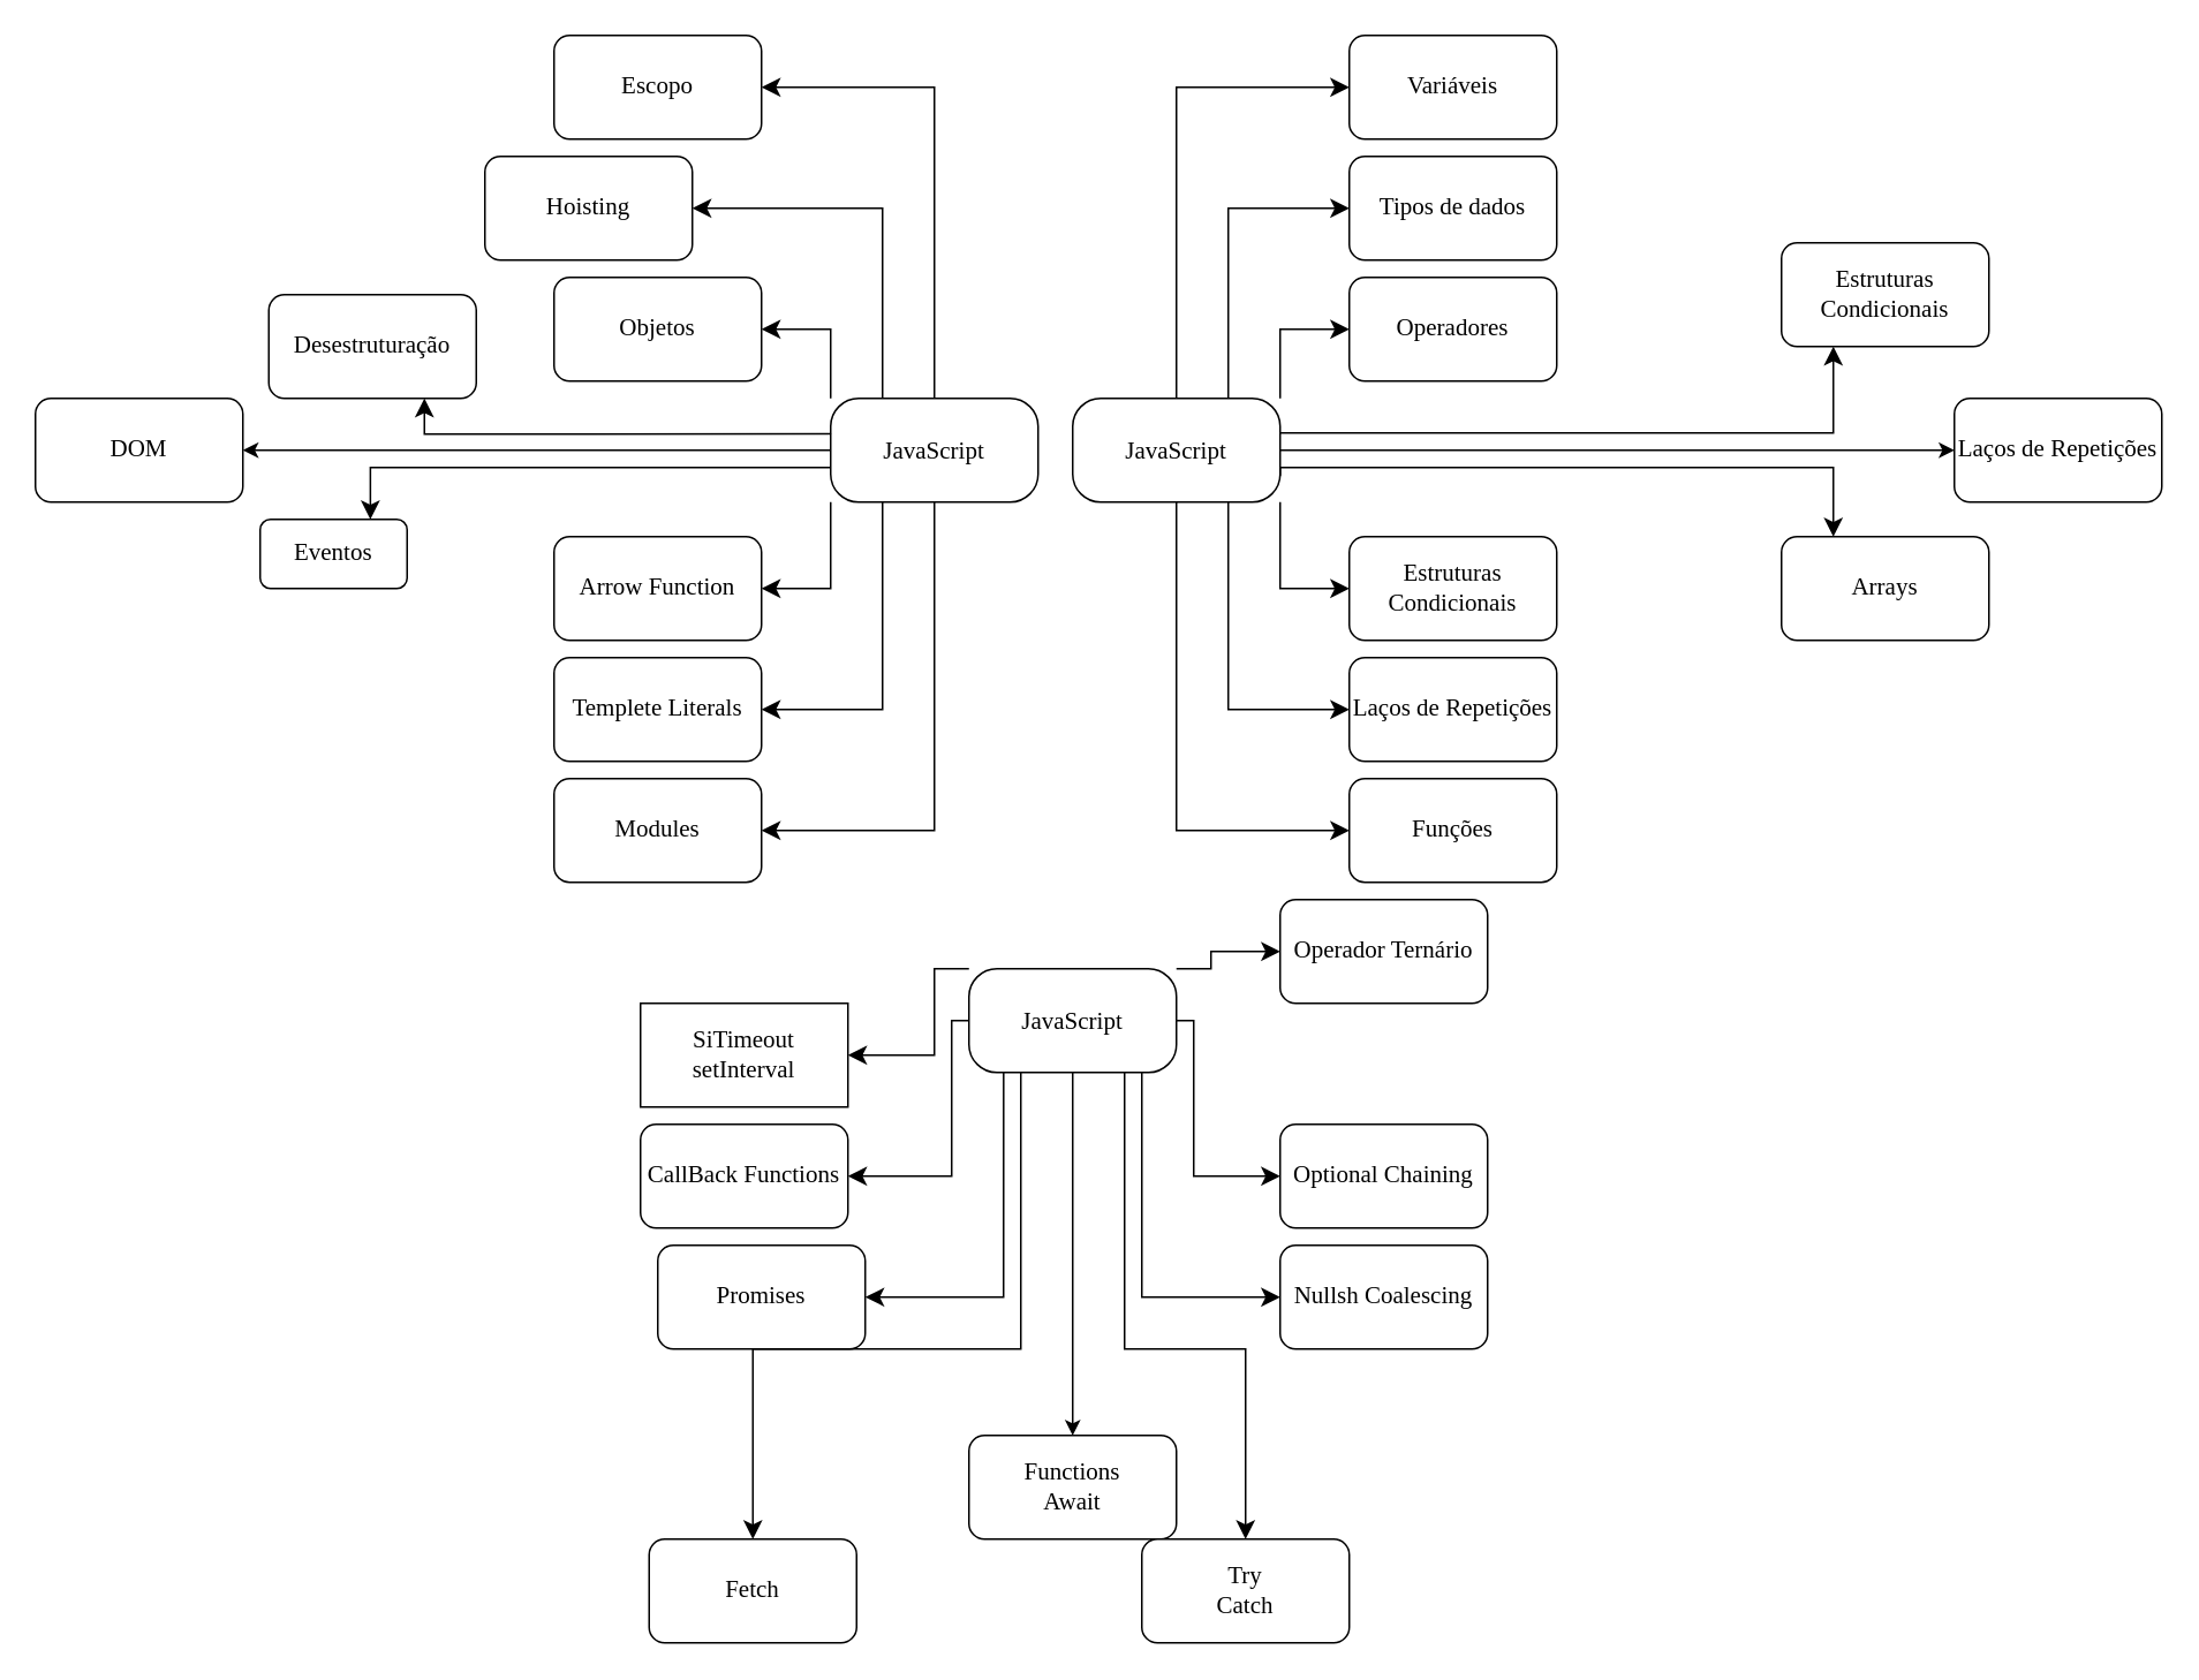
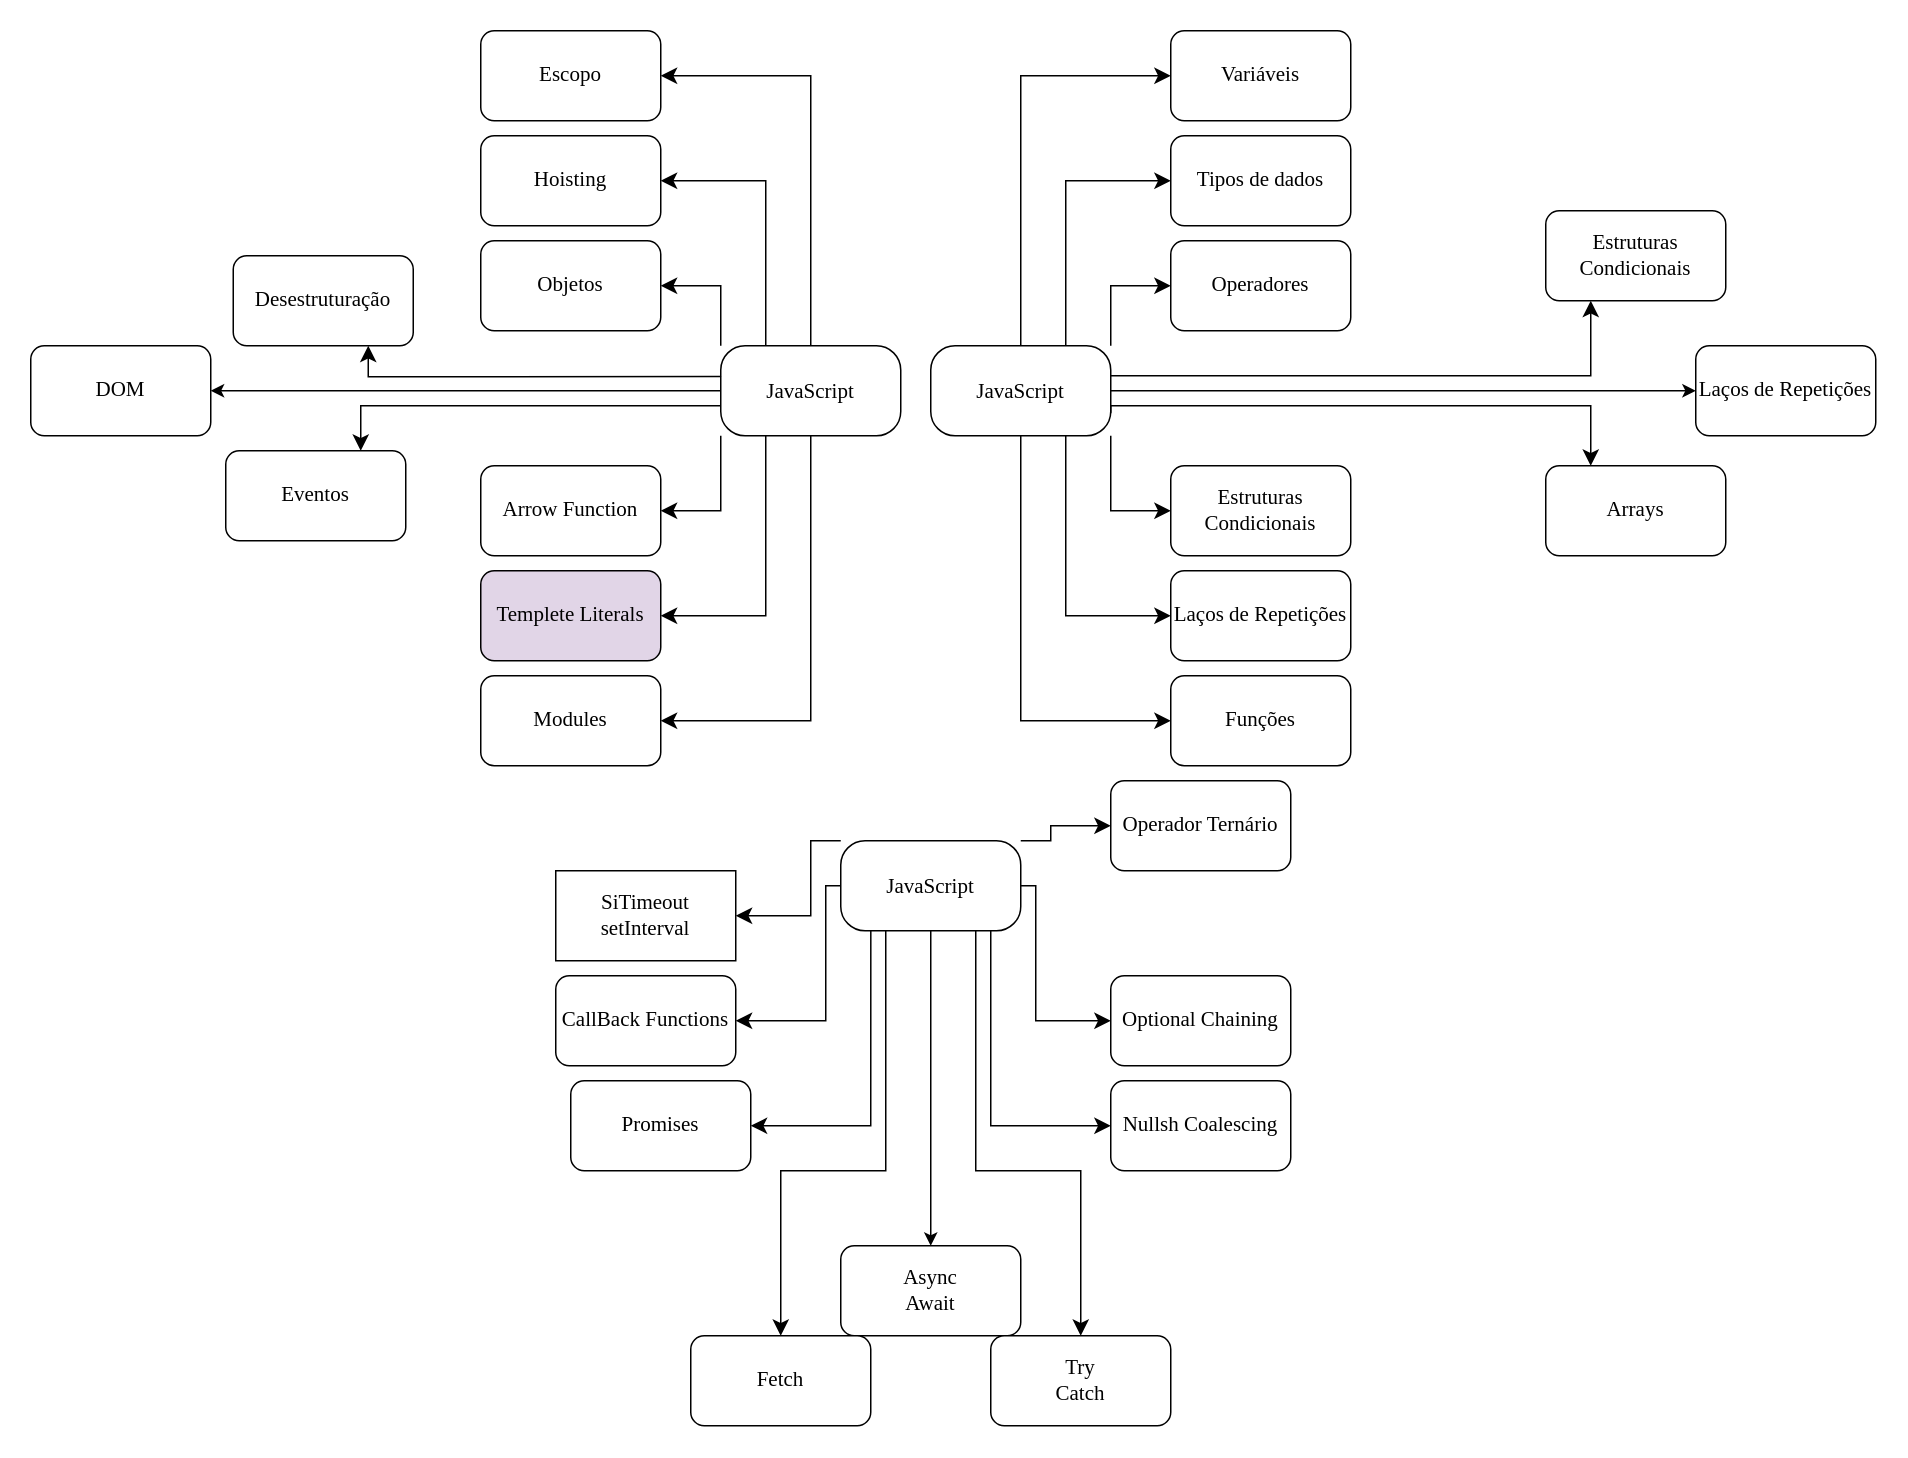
- <mxCell id="24" value="Hoisting" style="rounded=1;whiteSpace=wrap;html=1;fontFamily=Verdana;fontSize=14;" vertex="1" parent="1"><mxGeometry x="280" y="90" width="120" height="60" as="geometry" /></mxCell>
+ <mxCell id="24" value="Hoisting" style="rounded=1;whiteSpace=wrap;html=1;fontFamily=Verdana;fontSize=14;" vertex="1" parent="1"><mxGeometry x="320" y="90" width="120" height="60" as="geometry" /></mxCell>
- <mxCell id="28" value="Eventos" style="rounded=1;whiteSpace=wrap;html=1;fontFamily=Verdana;fontSize=14;" vertex="1" parent="1"><mxGeometry x="150" y="300" width="85" height="40" as="geometry" /></mxCell>
+ <mxCell id="28" value="Eventos" style="rounded=1;whiteSpace=wrap;html=1;fontFamily=Verdana;fontSize=14;" vertex="1" parent="1"><mxGeometry x="150" y="300" width="120" height="60" as="geometry" /></mxCell>
- <mxCell id="30" value="Templete Literals" style="rounded=1;whiteSpace=wrap;html=1;fontFamily=Verdana;fontSize=14;" vertex="1" parent="1"><mxGeometry x="320" y="380" width="120" height="60" as="geometry" /></mxCell>
+ <mxCell id="30" value="Templete Literals" style="rounded=1;whiteSpace=wrap;html=1;fontFamily=Verdana;fontSize=14;fillColor=#e1d5e7;" vertex="1" parent="1"><mxGeometry x="320" y="380" width="120" height="60" as="geometry" /></mxCell>
- <mxCell id="48" value="Functions&lt;br&gt;Await" style="rounded=1;whiteSpace=wrap;html=1;fontFamily=Verdana;fontSize=14;" vertex="1" parent="1"><mxGeometry x="560" y="830" width="120" height="60" as="geometry" /></mxCell>
+ <mxCell id="48" value="Async&lt;br&gt;Await" style="rounded=1;whiteSpace=wrap;html=1;fontFamily=Verdana;fontSize=14;" vertex="1" parent="1"><mxGeometry x="560" y="830" width="120" height="60" as="geometry" /></mxCell>
- <mxCell id="50" value="Fetch" style="rounded=1;whiteSpace=wrap;html=1;fontFamily=Verdana;fontSize=14;" vertex="1" parent="1"><mxGeometry x="375" y="890" width="120" height="60" as="geometry" /></mxCell>
+ <mxCell id="50" value="Fetch" style="rounded=1;whiteSpace=wrap;html=1;fontFamily=Verdana;fontSize=14;" vertex="1" parent="1"><mxGeometry x="460" y="890" width="120" height="60" as="geometry" /></mxCell>
